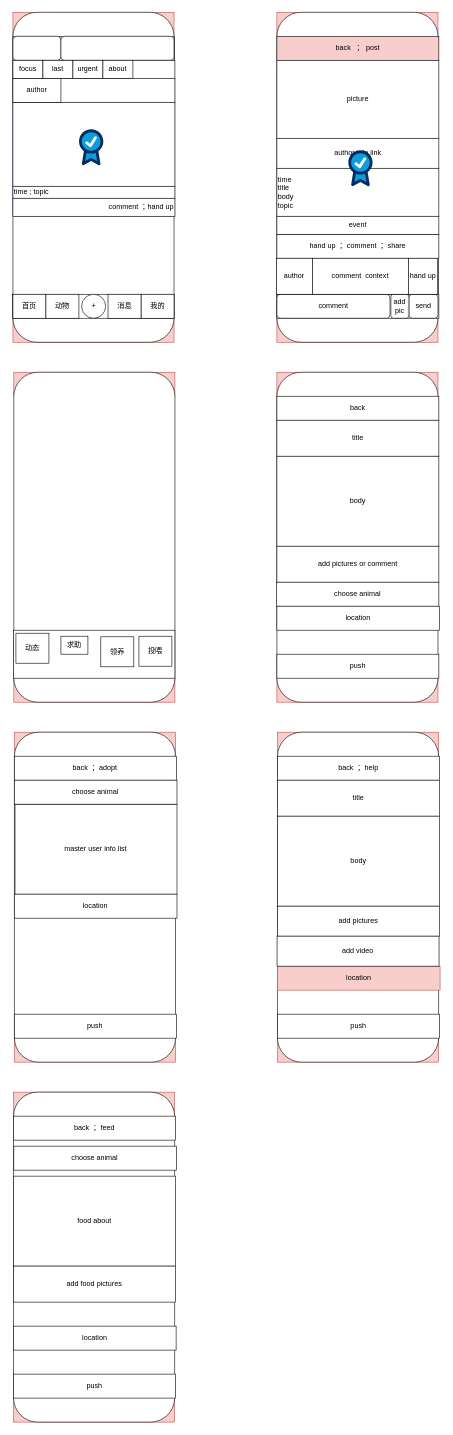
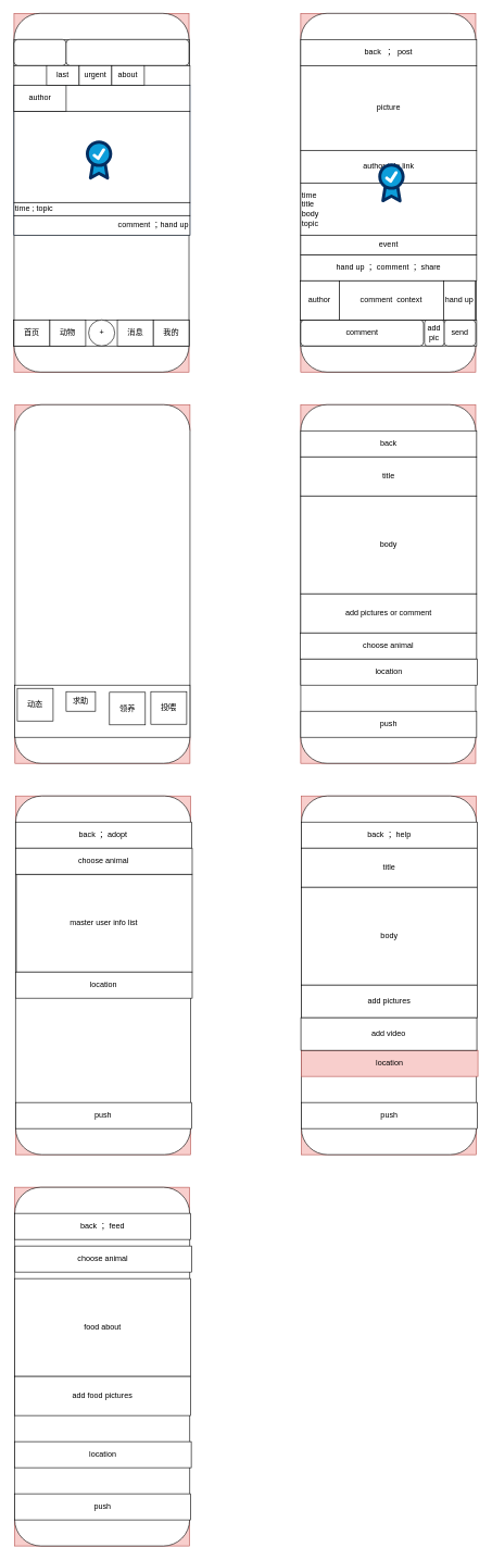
- <mxCell id="24" value="back&amp;nbsp; ；&amp;nbsp; post" style="rounded=0;whiteSpace=wrap;html=1;fillColor=#f8cecc;" parent="1" vertex="1"><mxGeometry x="461" y="60" width="270" height="40" as="geometry" /></mxCell>
+ <mxCell id="24" value="back&amp;nbsp; ；&amp;nbsp; post" style="rounded=0;whiteSpace=wrap;html=1;" parent="1" vertex="1"><mxGeometry x="461" y="60" width="270" height="40" as="geometry" /></mxCell>
- <mxCell id="37" value="focus" style="rounded=0;whiteSpace=wrap;html=1;" parent="1" vertex="1"><mxGeometry x="21" y="100" width="50" height="30" as="geometry" /></mxCell>
